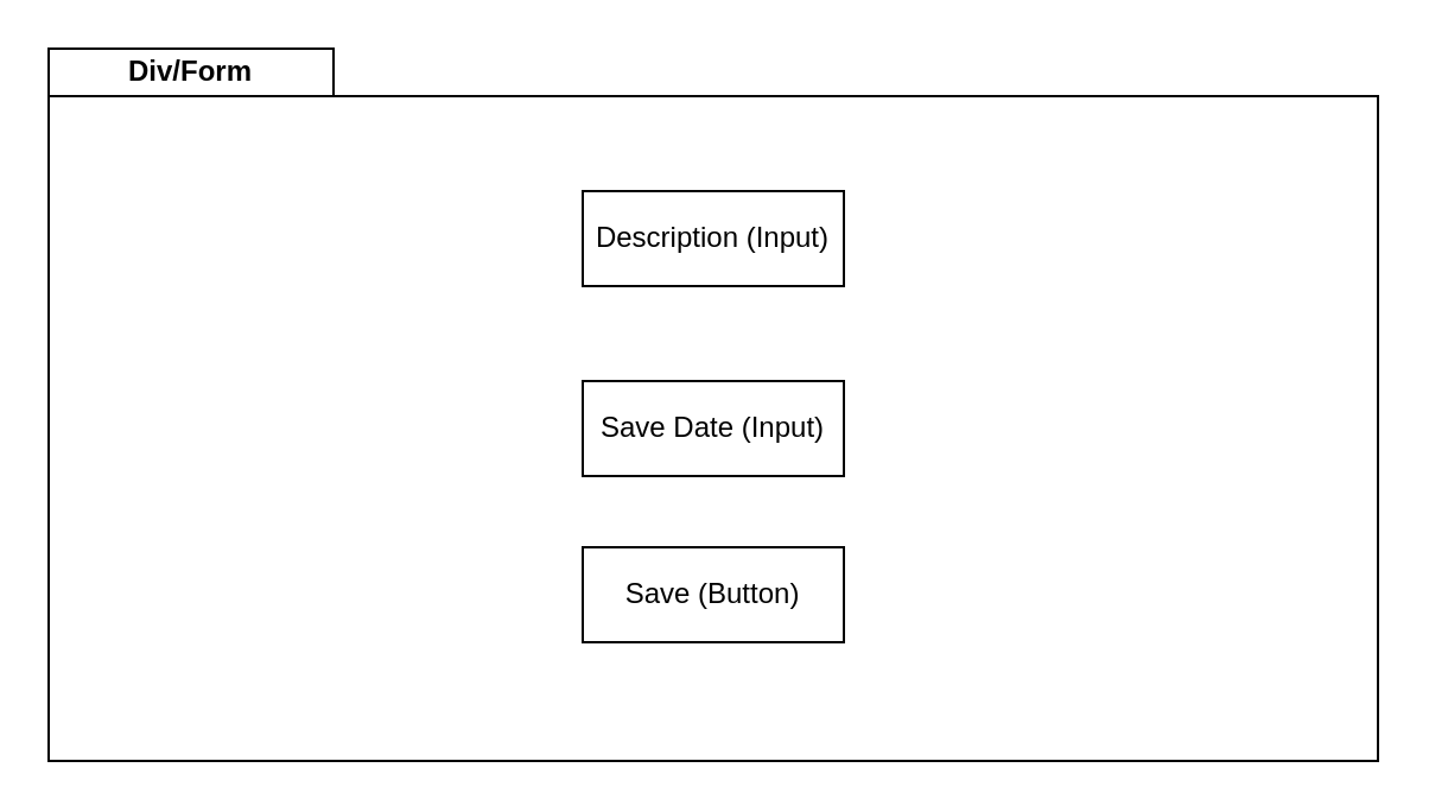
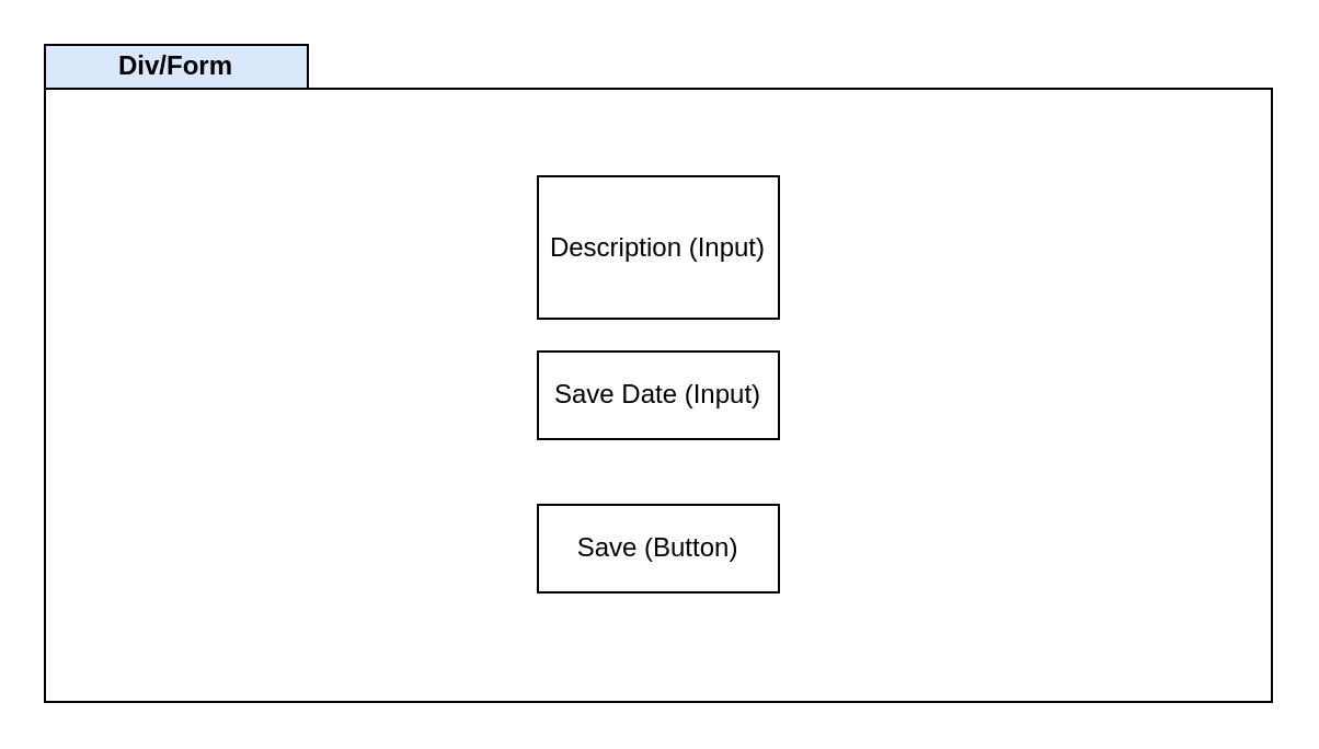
- <mxCell id="3" value="&lt;b&gt;Div/Form&lt;/b&gt;" style="rounded=0;whiteSpace=wrap;html=1;" parent="1" vertex="1"><mxGeometry x="20" y="20" width="120" height="20" as="geometry" /></mxCell>
+ <mxCell id="3" value="&lt;b&gt;Div/Form&lt;/b&gt;" style="rounded=0;whiteSpace=wrap;html=1;fillColor=#dae8fc;" parent="1" vertex="1"><mxGeometry x="20" y="20" width="120" height="20" as="geometry" /></mxCell>
- <mxCell id="4" value="Description&amp;nbsp;(Input)" style="rounded=0;whiteSpace=wrap;html=1;" parent="1" vertex="1"><mxGeometry x="245" y="80" width="110" height="40" as="geometry" /></mxCell>
+ <mxCell id="4" value="Description&amp;nbsp;(Input)" style="rounded=0;whiteSpace=wrap;html=1;" parent="1" vertex="1"><mxGeometry x="245" y="80" width="110" height="65" as="geometry" /></mxCell>
